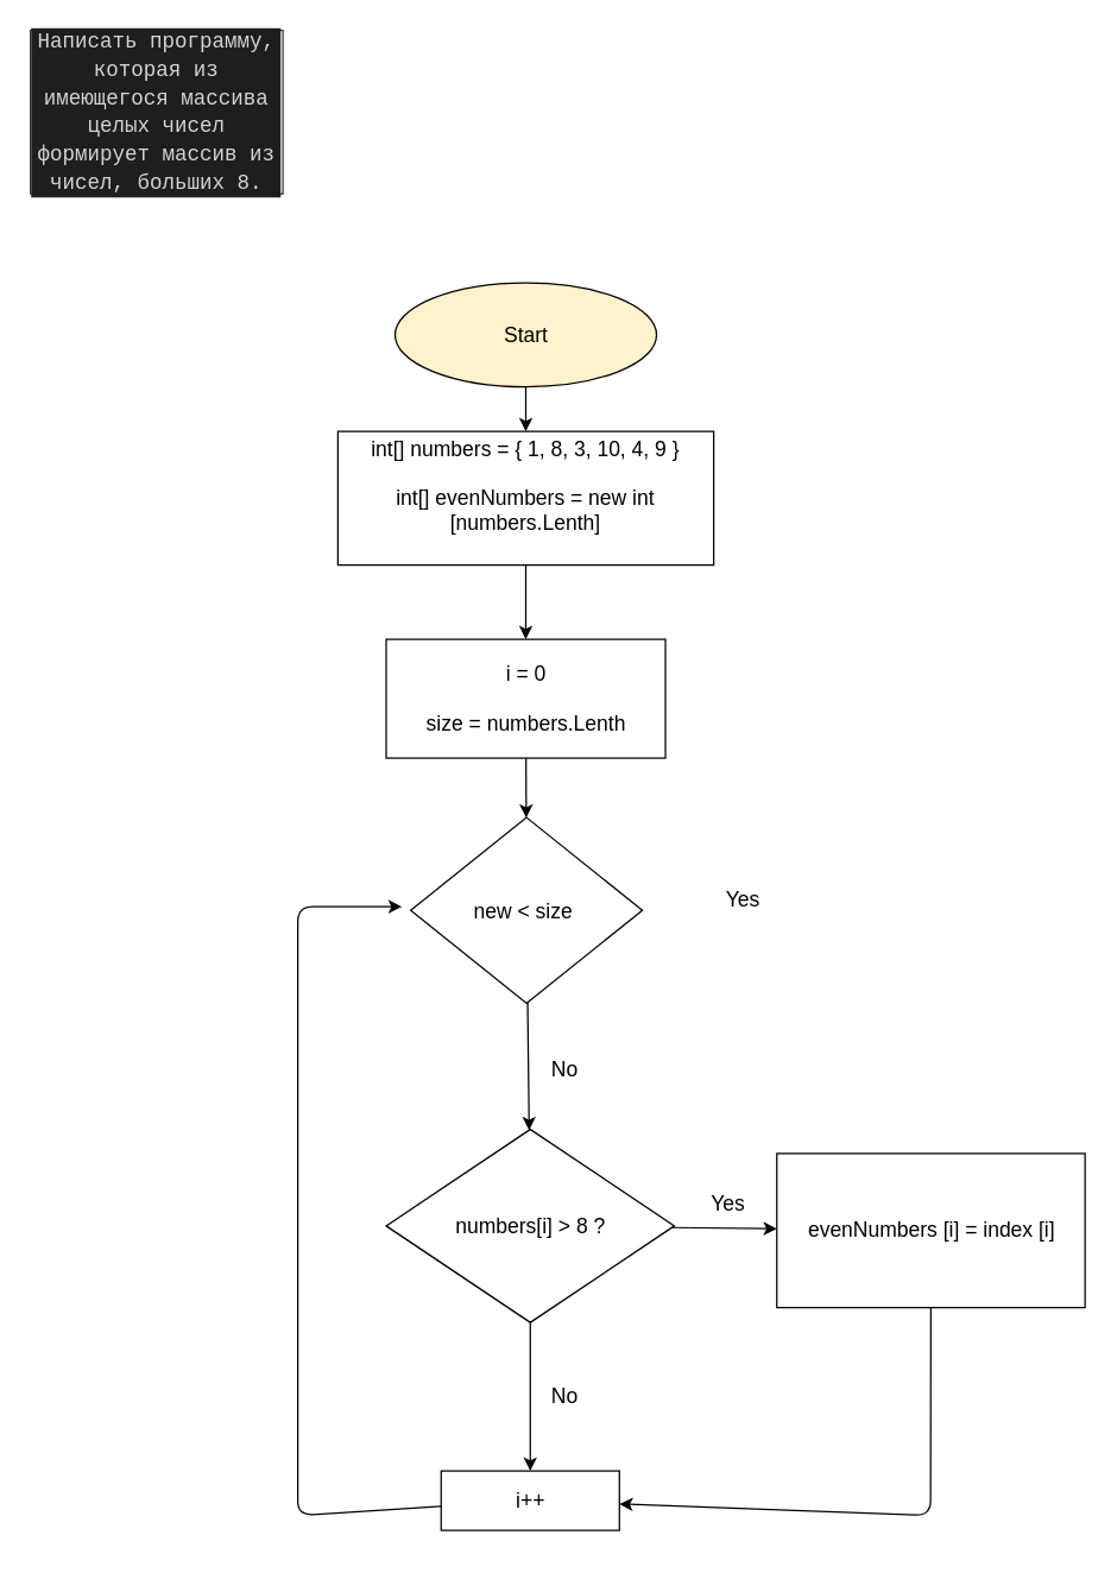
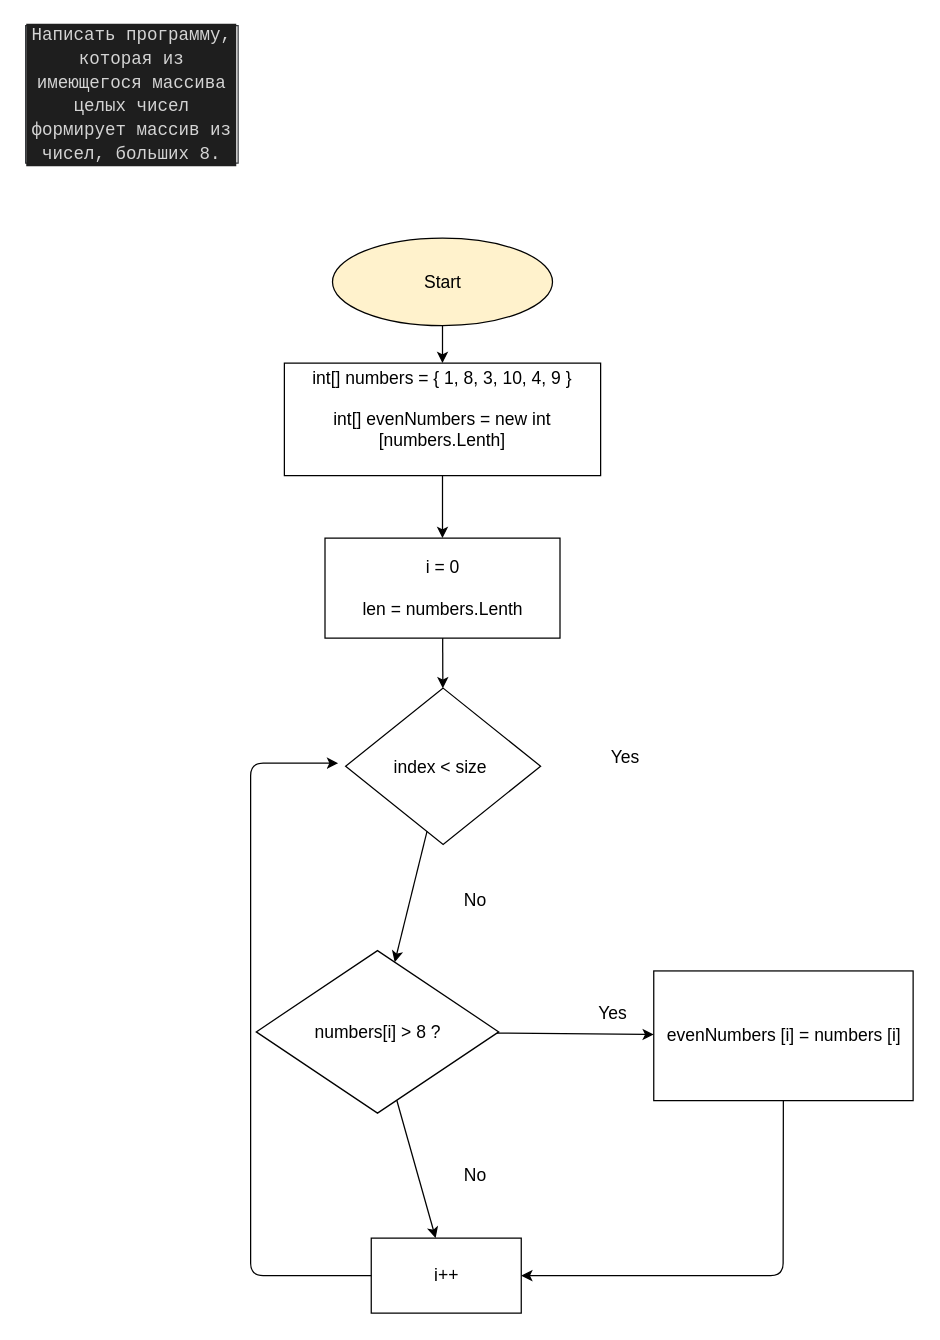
- <mxCell id="8" value="i = 0&lt;br&gt;&lt;br&gt;size = numbers.Lenth" style="rounded=0;whiteSpace=wrap;html=1;fontSize=14;fillColor=none;" vertex="1" parent="1"><mxGeometry x="259.5" y="430" width="188" height="80" as="geometry" /></mxCell>
+ <mxCell id="8" value="i = 0&lt;br&gt;&lt;br&gt;len = numbers.Lenth" style="rounded=0;whiteSpace=wrap;html=1;fontSize=14;fillColor=none;" vertex="1" parent="1"><mxGeometry x="259.5" y="430" width="188" height="80" as="geometry" /></mxCell>
- <mxCell id="15" value="new &amp;lt; size&amp;nbsp;" style="rhombus;whiteSpace=wrap;html=1;fontSize=14;fillColor=none;" vertex="1" parent="1"><mxGeometry x="276" y="550" width="156" height="125" as="geometry" /></mxCell>
+ <mxCell id="15" value="index &amp;lt; size&amp;nbsp;" style="rhombus;whiteSpace=wrap;html=1;fontSize=14;fillColor=none;" vertex="1" parent="1"><mxGeometry x="276" y="550" width="156" height="125" as="geometry" /></mxCell>
- <mxCell id="11" value="numbers[i] &amp;gt; 8 ?" style="rhombus;whiteSpace=wrap;html=1;fontSize=14;fillColor=none;" vertex="1" parent="1"><mxGeometry x="259.5" y="760" width="194" height="130" as="geometry" /></mxCell>
+ <mxCell id="11" value="numbers[i] &amp;gt; 8 ?" style="rhombus;whiteSpace=wrap;html=1;fontSize=14;fillColor=none;" vertex="1" parent="1"><mxGeometry x="204.5" y="760" width="194" height="130" as="geometry" /></mxCell>
- <mxCell id="13" value="&lt;span&gt;evenNumbers [i] = index [i]&lt;/span&gt;" style="rounded=0;whiteSpace=wrap;html=1;fontSize=14;fillColor=none;" vertex="1" parent="1"><mxGeometry x="522.5" y="776.25" width="207.5" height="103.75" as="geometry" /></mxCell>
+ <mxCell id="13" value="&lt;span&gt;evenNumbers [i] = numbers [i]&lt;/span&gt;" style="rounded=0;whiteSpace=wrap;html=1;fontSize=14;fillColor=none;" vertex="1" parent="1"><mxGeometry x="522.5" y="776.25" width="207.5" height="103.75" as="geometry" /></mxCell>
- <mxCell id="17" value="i++" style="rounded=0;whiteSpace=wrap;html=1;fontSize=14;fillColor=none;" vertex="1" parent="1"><mxGeometry x="296.5" y="990" width="120" height="40" as="geometry" /></mxCell>
+ <mxCell id="17" value="i++" style="rounded=0;whiteSpace=wrap;html=1;fontSize=14;fillColor=none;" vertex="1" parent="1"><mxGeometry x="296.5" y="990" width="120" height="60" as="geometry" /></mxCell>
